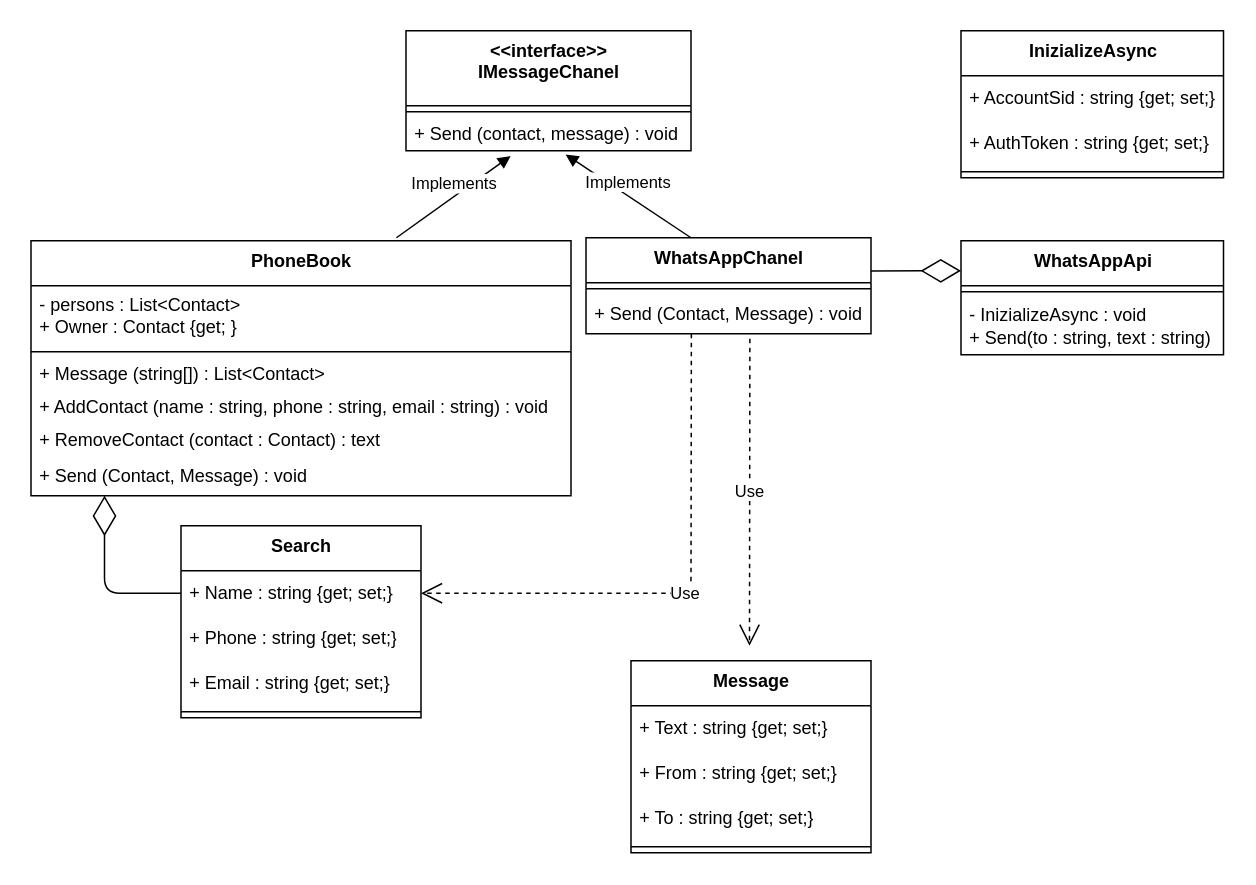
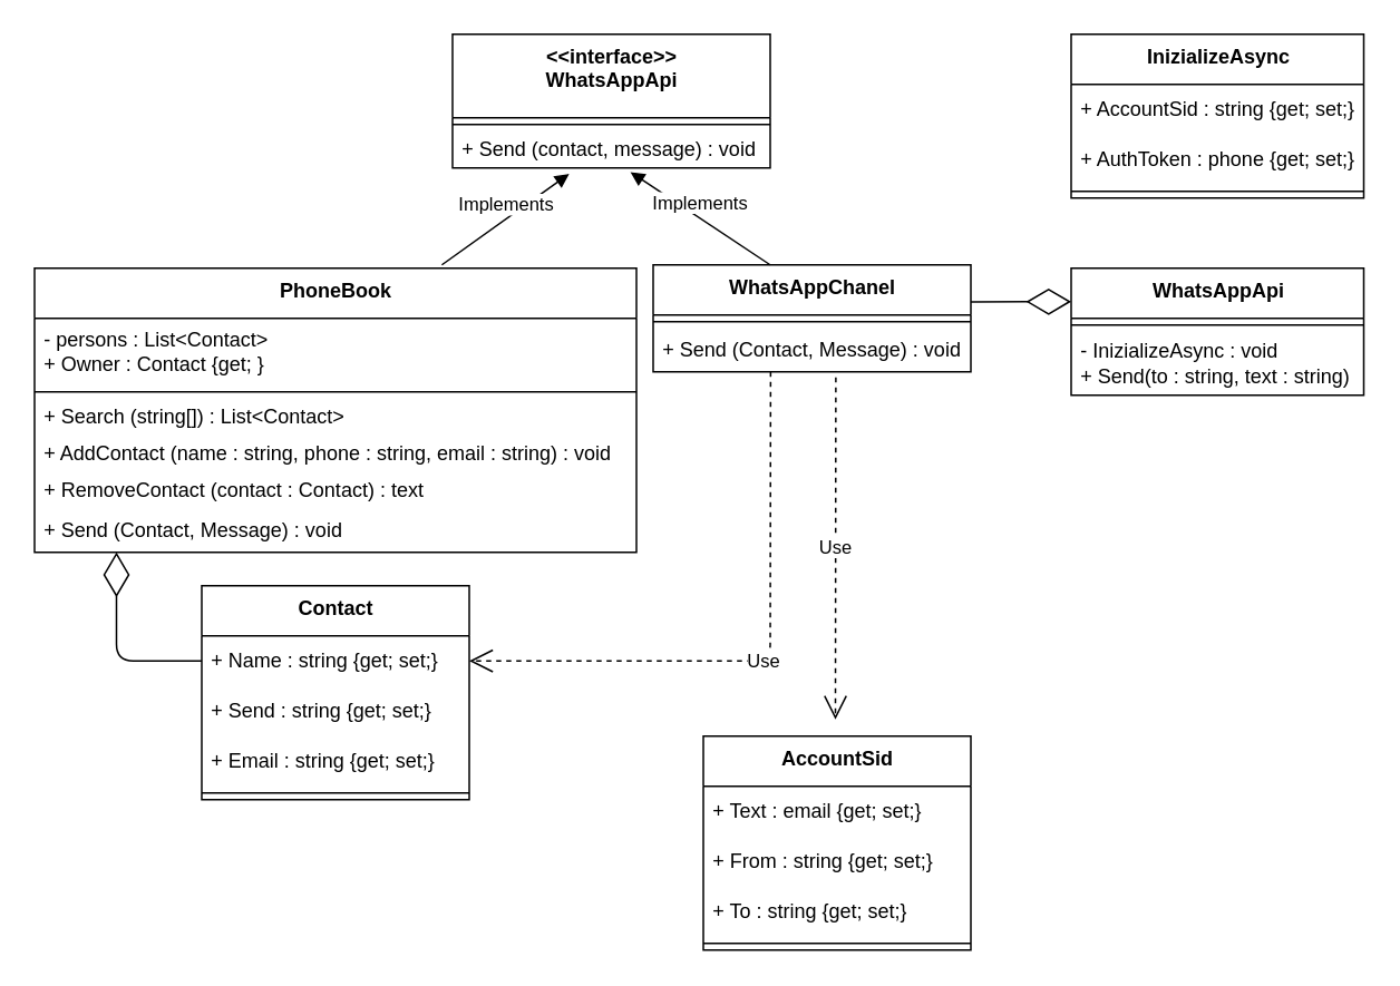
- <mxCell id="7" value="&lt;b&gt;&amp;lt;&amp;lt;interface&amp;gt;&amp;gt;&lt;br&gt;IMessageChanel&lt;/b&gt;" style="swimlane;fontStyle=0;align=center;verticalAlign=top;childLayout=stackLayout;horizontal=1;startSize=50;horizontalStack=0;resizeParent=1;resizeParentMax=0;resizeLast=0;collapsible=0;marginBottom=0;html=1;" parent="1" vertex="1"><mxGeometry x="270" y="20" width="190" height="80" as="geometry" /></mxCell>
+ <mxCell id="7" value="&lt;b&gt;&amp;lt;&amp;lt;interface&amp;gt;&amp;gt;&lt;br&gt;WhatsAppApi&lt;/b&gt;" style="swimlane;fontStyle=0;align=center;verticalAlign=top;childLayout=stackLayout;horizontal=1;startSize=50;horizontalStack=0;resizeParent=1;resizeParentMax=0;resizeLast=0;collapsible=0;marginBottom=0;html=1;" parent="1" vertex="1"><mxGeometry x="270" y="20" width="190" height="80" as="geometry" /></mxCell>
- <mxCell id="22" value="+ AuthToken : string {get; set;}" style="text;html=1;strokeColor=none;fillColor=none;align=left;verticalAlign=middle;spacingLeft=4;spacingRight=4;overflow=hidden;rotatable=0;points=[[0,0.5],[1,0.5]];portConstraint=eastwest;" parent="20" vertex="1"><mxGeometry y="60" width="175" height="30" as="geometry" /></mxCell>
+ <mxCell id="22" value="+ AuthToken : phone {get; set;}" style="text;html=1;strokeColor=none;fillColor=none;align=left;verticalAlign=middle;spacingLeft=4;spacingRight=4;overflow=hidden;rotatable=0;points=[[0,0.5],[1,0.5]];portConstraint=eastwest;" parent="20" vertex="1"><mxGeometry y="60" width="175" height="30" as="geometry" /></mxCell>
- <mxCell id="13" value="+ Message (string[]) : List&amp;lt;Contact&amp;gt;" style="text;html=1;strokeColor=none;fillColor=none;align=left;verticalAlign=middle;spacingLeft=4;spacingRight=4;overflow=hidden;rotatable=0;points=[[0,0.5],[1,0.5]];portConstraint=eastwest;" parent="10" vertex="1"><mxGeometry y="78" width="360" height="22" as="geometry" /></mxCell>
+ <mxCell id="13" value="+ Search (string[]) : List&amp;lt;Contact&amp;gt;" style="text;html=1;strokeColor=none;fillColor=none;align=left;verticalAlign=middle;spacingLeft=4;spacingRight=4;overflow=hidden;rotatable=0;points=[[0,0.5],[1,0.5]];portConstraint=eastwest;" parent="10" vertex="1"><mxGeometry y="78" width="360" height="22" as="geometry" /></mxCell>
- <mxCell id="2" value="&lt;b&gt;Search&lt;/b&gt;" style="swimlane;fontStyle=0;align=center;verticalAlign=top;childLayout=stackLayout;horizontal=1;startSize=30;horizontalStack=0;resizeParent=1;resizeParentMax=0;resizeLast=0;collapsible=0;marginBottom=0;html=1;" parent="1" vertex="1"><mxGeometry x="120" y="350" width="160" height="128" as="geometry" /></mxCell>
+ <mxCell id="2" value="&lt;b&gt;Contact&lt;/b&gt;" style="swimlane;fontStyle=0;align=center;verticalAlign=top;childLayout=stackLayout;horizontal=1;startSize=30;horizontalStack=0;resizeParent=1;resizeParentMax=0;resizeLast=0;collapsible=0;marginBottom=0;html=1;" parent="1" vertex="1"><mxGeometry x="120" y="350" width="160" height="128" as="geometry" /></mxCell>
- <mxCell id="4" value="+ Phone : string {get; set;}" style="text;html=1;strokeColor=none;fillColor=none;align=left;verticalAlign=middle;spacingLeft=4;spacingRight=4;overflow=hidden;rotatable=0;points=[[0,0.5],[1,0.5]];portConstraint=eastwest;" parent="2" vertex="1"><mxGeometry y="60" width="160" height="30" as="geometry" /></mxCell>
+ <mxCell id="4" value="+ Send : string {get; set;}" style="text;html=1;strokeColor=none;fillColor=none;align=left;verticalAlign=middle;spacingLeft=4;spacingRight=4;overflow=hidden;rotatable=0;points=[[0,0.5],[1,0.5]];portConstraint=eastwest;" parent="2" vertex="1"><mxGeometry y="60" width="160" height="30" as="geometry" /></mxCell>
- <mxCell id="27" value="&lt;b&gt;Message&lt;/b&gt;" style="swimlane;fontStyle=0;align=center;verticalAlign=top;childLayout=stackLayout;horizontal=1;startSize=30;horizontalStack=0;resizeParent=1;resizeParentMax=0;resizeLast=0;collapsible=0;marginBottom=0;html=1;" parent="1" vertex="1"><mxGeometry x="420" y="440" width="160" height="128" as="geometry" /></mxCell>
+ <mxCell id="27" value="&lt;b&gt;AccountSid&lt;/b&gt;" style="swimlane;fontStyle=0;align=center;verticalAlign=top;childLayout=stackLayout;horizontal=1;startSize=30;horizontalStack=0;resizeParent=1;resizeParentMax=0;resizeLast=0;collapsible=0;marginBottom=0;html=1;" parent="1" vertex="1"><mxGeometry x="420" y="440" width="160" height="128" as="geometry" /></mxCell>
- <mxCell id="28" value="+ Text : string {get; set;}" style="text;html=1;strokeColor=none;fillColor=none;align=left;verticalAlign=middle;spacingLeft=4;spacingRight=4;overflow=hidden;rotatable=0;points=[[0,0.5],[1,0.5]];portConstraint=eastwest;" parent="27" vertex="1"><mxGeometry y="30" width="160" height="30" as="geometry" /></mxCell>
+ <mxCell id="28" value="+ Text : email {get; set;}" style="text;html=1;strokeColor=none;fillColor=none;align=left;verticalAlign=middle;spacingLeft=4;spacingRight=4;overflow=hidden;rotatable=0;points=[[0,0.5],[1,0.5]];portConstraint=eastwest;" parent="27" vertex="1"><mxGeometry y="30" width="160" height="30" as="geometry" /></mxCell>
